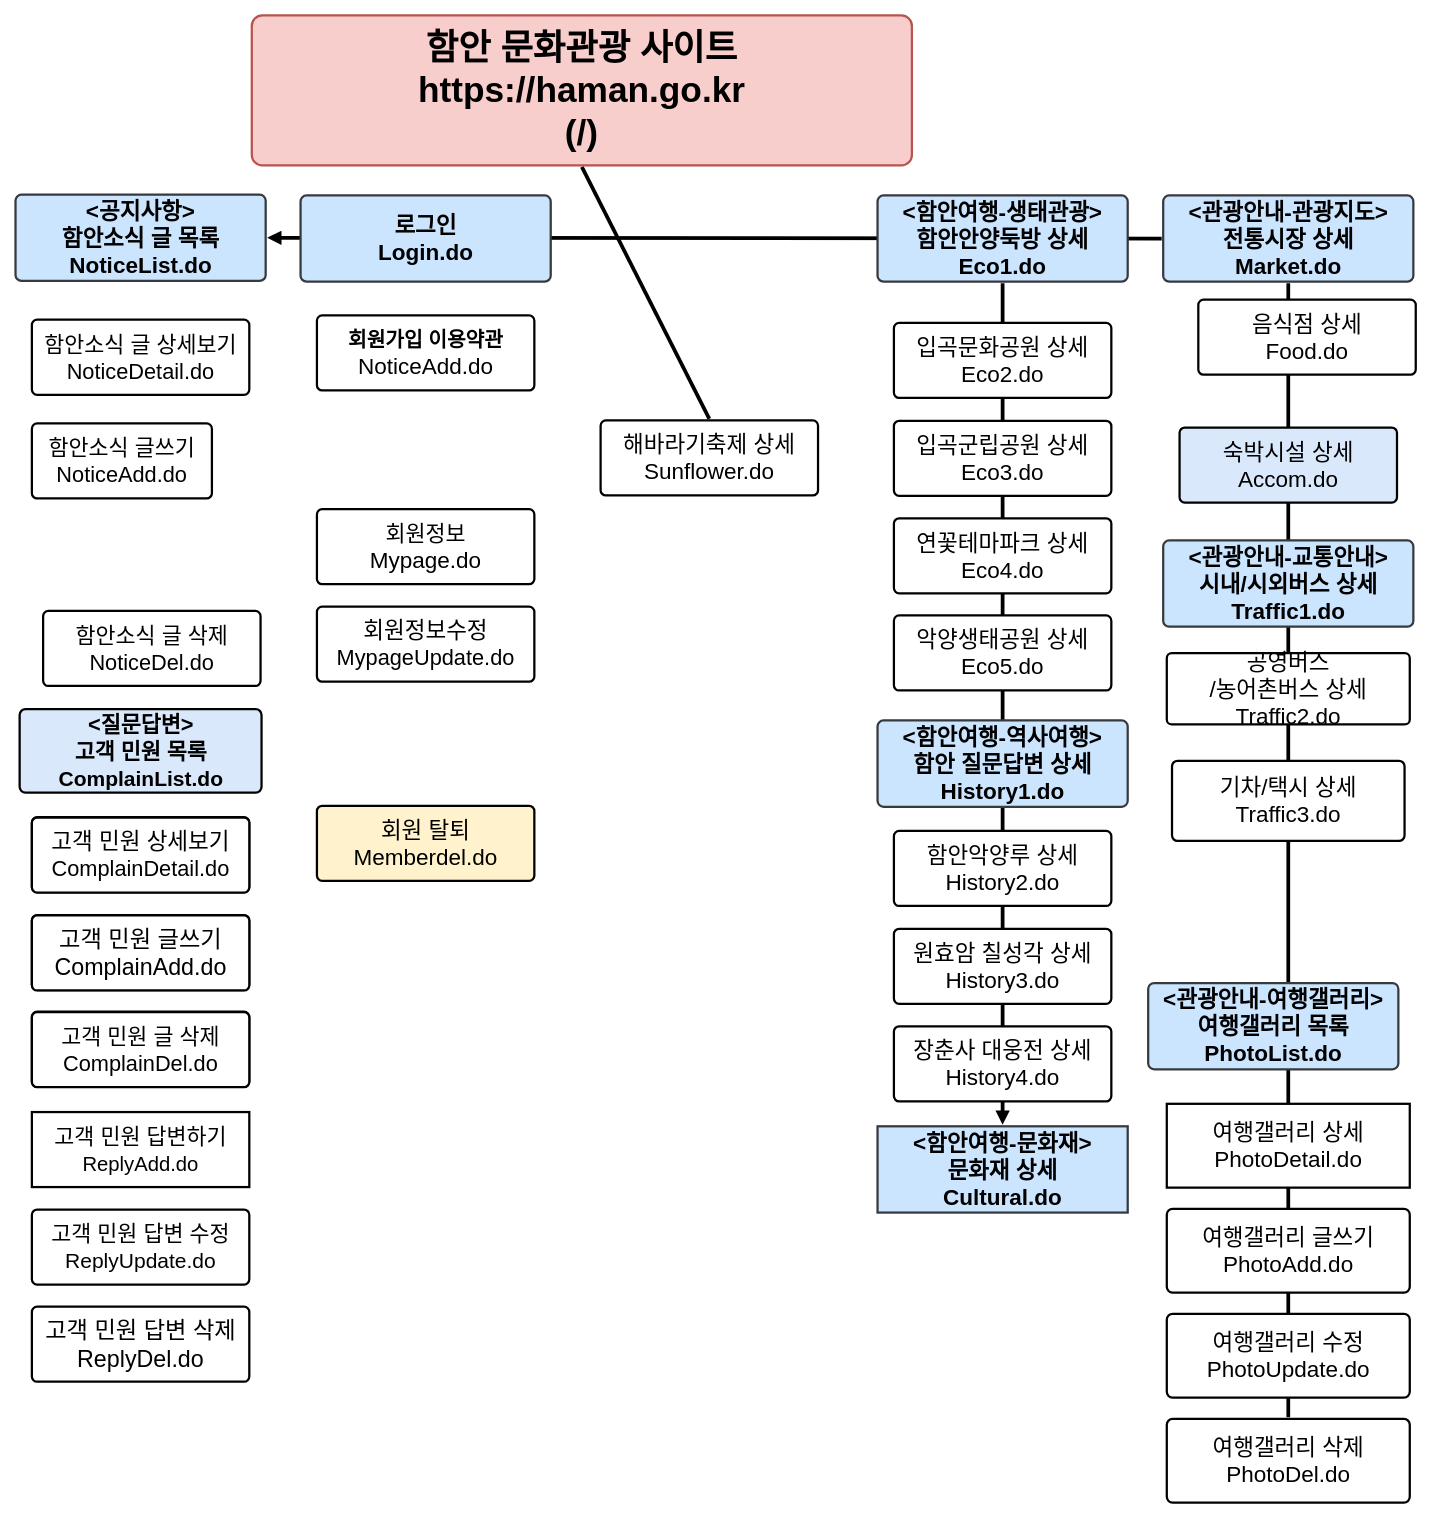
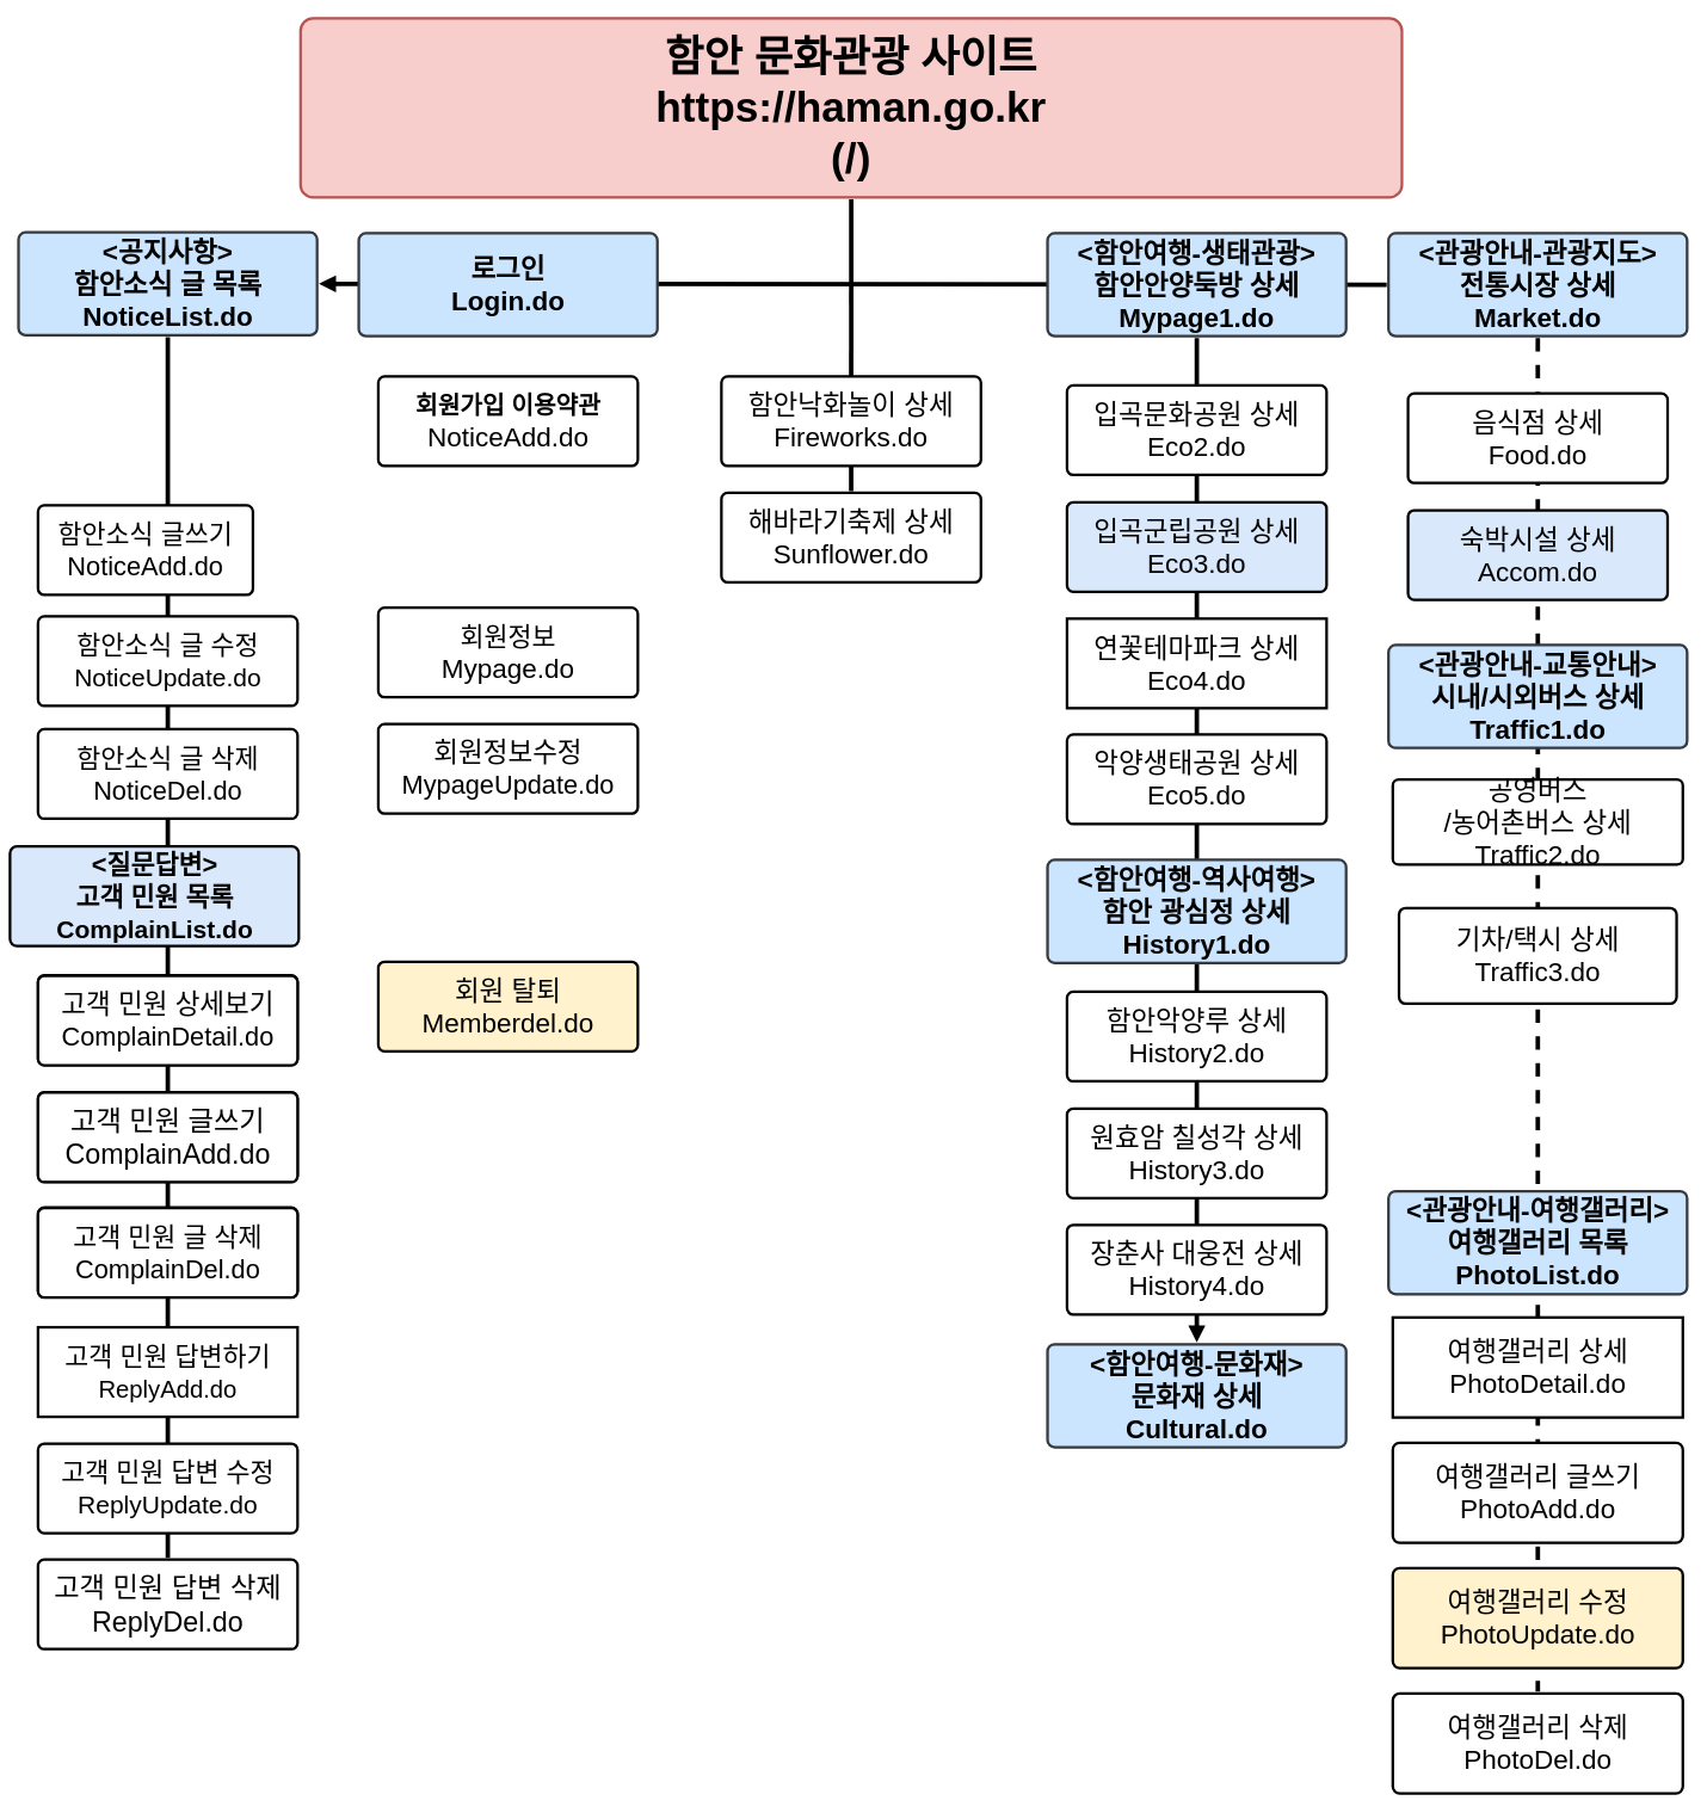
- <mxCell id="7" value="&lt;font style=&quot;font-size: 47px;&quot;&gt;함안 문화관광 사이트&lt;br&gt;https://haman.go.kr&lt;br&gt;(/)&lt;br&gt;&lt;/font&gt;" style="rounded=1;whiteSpace=wrap;html=1;shadow=0;labelBackgroundColor=none;strokeWidth=3;fontFamily=Helvetica;fontSize=20;align=center;fontStyle=1;spacing=5;arcSize=7;perimeterSpacing=2;fillColor=#f8cecc;strokeColor=#b85450;" parent="1" vertex="1"><mxGeometry x="335" y="20" width="880" height="200" as="geometry" /></mxCell>
+ <mxCell id="7" value="&lt;font style=&quot;font-size: 47px;&quot;&gt;함안 문화관광 사이트&lt;br&gt;https://haman.go.kr&lt;br&gt;(/)&lt;br&gt;&lt;/font&gt;" style="rounded=1;whiteSpace=wrap;html=1;shadow=0;labelBackgroundColor=none;strokeWidth=3;fontFamily=Helvetica;fontSize=20;align=center;fontStyle=1;spacing=5;arcSize=7;perimeterSpacing=2;fillColor=#f8cecc;strokeColor=#b85450;" parent="1" vertex="1"><mxGeometry x="335" width="1230" height="200" as="geometry" y="20" /></mxCell>
- <mxCell id="37" value="&amp;lt;함안여행-생태관광&amp;gt;&lt;br style=&quot;border-color: var(--border-color);&quot;&gt;함안안양둑방 상세&lt;br style=&quot;border-color: var(--border-color);&quot;&gt;Eco1.do" style="rounded=1;whiteSpace=wrap;html=1;shadow=0;labelBackgroundColor=none;strokeWidth=3;fontFamily=Helvetica;fontSize=30;align=center;spacing=5;fontStyle=1;arcSize=7;perimeterSpacing=2;aspect=fixed;fillColor=#cce5ff;strokeColor=#36393d;" parent="1" vertex="1"><mxGeometry x="1169.18" y="260" width="333.5" height="115" as="geometry" /></mxCell>
+ <mxCell id="37" value="&amp;lt;함안여행-생태관광&amp;gt;&lt;br style=&quot;border-color: var(--border-color);&quot;&gt;함안안양둑방 상세&lt;br style=&quot;border-color: var(--border-color);&quot;&gt;Mypage1.do" style="rounded=1;whiteSpace=wrap;html=1;shadow=0;labelBackgroundColor=none;strokeWidth=3;fontFamily=Helvetica;fontSize=30;align=center;spacing=5;fontStyle=1;arcSize=7;perimeterSpacing=2;aspect=fixed;fillColor=#cce5ff;strokeColor=#36393d;" parent="1" vertex="1"><mxGeometry x="1169.18" y="260" width="333.5" height="115" as="geometry" /></mxCell>
- <mxCell id="32" value="음식점 상세&lt;br&gt;Food.do" style="rounded=1;whiteSpace=wrap;html=1;shadow=0;labelBackgroundColor=none;strokeWidth=3;fontFamily=Helvetica;fontSize=30;align=center;spacing=5;fontStyle=0;arcSize=7;perimeterSpacing=2;aspect=fixed;flipV=1;flipH=0;" parent="1" vertex="1"><mxGeometry x="1596.82" y="399" width="289.86" height="100" as="geometry" /></mxCell>
+ <mxCell id="32" value="음식점 상세&lt;br&gt;Food.do" style="rounded=1;whiteSpace=wrap;html=1;shadow=0;labelBackgroundColor=none;strokeWidth=3;fontFamily=Helvetica;fontSize=30;align=center;spacing=5;fontStyle=0;arcSize=7;perimeterSpacing=2;aspect=fixed;flipV=1;flipH=0;" parent="1" vertex="1"><mxGeometry x="1571.82" y="439" width="289.86" height="100" as="geometry" /></mxCell>
+ <mxCell id="6" value="" style="endArrow=none;html=1;rounded=0;exitX=0.5;exitY=1;exitDx=0;exitDy=0;entryX=0.5;entryY=0;entryDx=0;entryDy=0;strokeWidth=5;" parent="1" source="8" target="20" edge="1"><mxGeometry width="50" height="50" relative="1" as="geometry"><mxPoint x="1368" y="880" as="sourcePoint" /><mxPoint x="1418" y="830" as="targetPoint" /></mxGeometry></mxCell>
+ <mxCell id="23" value="함안낙화놀이 상세&lt;br&gt;Fireworks.do" style="rounded=1;whiteSpace=wrap;html=1;shadow=0;labelBackgroundColor=none;strokeWidth=3;fontFamily=Helvetica;fontSize=30;align=center;spacing=5;fontStyle=0;arcSize=7;perimeterSpacing=2;aspect=fixed;flipV=1;flipH=0;" parent="1" vertex="1"><mxGeometry x="805" y="420" width="289.86" height="100" as="geometry" /></mxCell>
- <mxCell id="4" value="" style="endArrow=none;html=1;rounded=0;exitX=0.5;exitY=1;exitDx=0;exitDy=0;entryX=0.5;entryY=0;entryDx=0;entryDy=0;strokeWidth=5;" parent="1" source="44" target="50" edge="1"><mxGeometry width="50" height="50" relative="1" as="geometry"><mxPoint x="1048" y="460" as="sourcePoint" /><mxPoint x="1048" y="1824" as="targetPoint" /></mxGeometry></mxCell>
+ <mxCell id="4" value="" style="endArrow=none;html=1;rounded=0;exitX=0.5;exitY=1;exitDx=0;exitDy=0;entryX=0.5;entryY=0;entryDx=0;entryDy=0;strokeWidth=5;dashed=1;" parent="1" source="44" target="50" edge="1"><mxGeometry width="50" height="50" relative="1" as="geometry"><mxPoint x="1048" y="460" as="sourcePoint" /><mxPoint x="1048" y="1824" as="targetPoint" /></mxGeometry></mxCell>
- <mxCell id="9" value="&lt;font style=&quot;font-size: 29px;&quot;&gt;함안소식 글 상세보기&lt;br&gt;NoticeDetail.do&lt;br&gt;&lt;/font&gt;" style="rounded=1;whiteSpace=wrap;html=1;shadow=0;labelBackgroundColor=none;strokeWidth=3;fontFamily=Helvetica;fontSize=30;align=center;spacing=5;fontStyle=0;arcSize=7;perimeterSpacing=2;aspect=fixed;" parent="1" vertex="1"><mxGeometry x="41.82" y="425.75" width="289.86" height="100" as="geometry" /></mxCell>
- <mxCell id="24" value="해바라기축제 상세&lt;br&gt;Sunflower.do" style="rounded=1;whiteSpace=wrap;html=1;shadow=0;labelBackgroundColor=none;strokeWidth=3;fontFamily=Helvetica;fontSize=30;align=center;spacing=5;fontStyle=0;arcSize=7;perimeterSpacing=2;aspect=fixed;flipV=1;flipH=0;" parent="1" vertex="1"><mxGeometry x="800" y="560" width="289.86" height="100" as="geometry" /></mxCell>
+ <mxCell id="24" value="해바라기축제 상세&lt;br&gt;Sunflower.do" style="rounded=1;whiteSpace=wrap;html=1;shadow=0;labelBackgroundColor=none;strokeWidth=3;fontFamily=Helvetica;fontSize=30;align=center;spacing=5;fontStyle=0;arcSize=7;perimeterSpacing=2;aspect=fixed;flipV=1;flipH=0;" parent="1" vertex="1"><mxGeometry x="805" y="550" width="289.86" height="100" as="geometry" /></mxCell>
- <mxCell id="26" value="입곡군립공원 상세&lt;br&gt;Eco3.do" style="rounded=1;whiteSpace=wrap;html=1;shadow=0;labelBackgroundColor=none;strokeWidth=3;fontFamily=Helvetica;fontSize=30;align=center;spacing=5;fontStyle=0;arcSize=7;perimeterSpacing=2;aspect=fixed;flipV=1;flipH=0;" parent="1" vertex="1"><mxGeometry x="1191" y="560.5" width="289.86" height="100" as="geometry" /></mxCell>
+ <mxCell id="26" value="입곡군립공원 상세&lt;br&gt;Eco3.do" style="rounded=1;whiteSpace=wrap;html=1;shadow=0;labelBackgroundColor=none;strokeWidth=3;fontFamily=Helvetica;fontSize=30;align=center;spacing=5;fontStyle=0;arcSize=7;perimeterSpacing=2;aspect=fixed;flipV=1;flipH=0;fillColor=#dae8fc;" parent="1" vertex="1"><mxGeometry x="1191" y="560.5" width="289.86" height="100" as="geometry" /></mxCell>
+ <mxCell id="10" value="&lt;font style=&quot;&quot;&gt;&lt;span style=&quot;font-size: 29px;&quot;&gt;함안소식 글 수정&lt;/span&gt;&lt;br&gt;&lt;font style=&quot;font-size: 28px;&quot;&gt;NoticeUpdate.do&lt;/font&gt;&lt;br&gt;&lt;/font&gt;" style="rounded=1;whiteSpace=wrap;html=1;shadow=0;labelBackgroundColor=none;strokeWidth=3;fontFamily=Helvetica;fontSize=30;align=center;spacing=5;fontStyle=0;arcSize=7;perimeterSpacing=2;aspect=fixed;" parent="1" vertex="1"><mxGeometry x="41.82" y="688" width="289.86" height="100" as="geometry" /></mxCell>
- <mxCell id="27" value="연꽃테마파크 상세&lt;br&gt;Eco4.do" style="rounded=1;whiteSpace=wrap;html=1;shadow=0;labelBackgroundColor=none;strokeWidth=3;fontFamily=Helvetica;fontSize=30;align=center;spacing=5;fontStyle=0;arcSize=7;perimeterSpacing=2;aspect=fixed;flipV=1;flipH=0;" parent="1" vertex="1"><mxGeometry x="1191" y="690.5" width="289.86" height="100" as="geometry" /></mxCell>
+ <mxCell id="27" value="연꽃테마파크 상세&lt;br&gt;Eco4.do" style="whiteSpace=wrap;html=1;shadow=0;labelBackgroundColor=none;strokeWidth=3;fontFamily=Helvetica;fontSize=30;align=center;spacing=5;fontStyle=0;arcSize=7;perimeterSpacing=2;aspect=fixed;flipV=1;flipH=0;rounded=0;" parent="1" vertex="1"><mxGeometry x="1191" y="690.5" width="289.86" height="100" as="geometry" /></mxCell>
- <mxCell id="11" value="&lt;font style=&quot;font-size: 29px;&quot;&gt;함안소식 글 삭제&lt;br&gt;NoticeDel.do&lt;br&gt;&lt;/font&gt;" style="rounded=1;whiteSpace=wrap;html=1;shadow=0;labelBackgroundColor=none;strokeWidth=3;fontFamily=Helvetica;fontSize=30;align=center;spacing=5;fontStyle=0;arcSize=7;perimeterSpacing=2;aspect=fixed;" parent="1" vertex="1"><mxGeometry x="56.82" y="814" width="289.86" height="100" as="geometry" /></mxCell>
+ <mxCell id="11" value="&lt;font style=&quot;font-size: 29px;&quot;&gt;함안소식 글 삭제&lt;br&gt;NoticeDel.do&lt;br&gt;&lt;/font&gt;" style="rounded=1;whiteSpace=wrap;html=1;shadow=0;labelBackgroundColor=none;strokeWidth=3;fontFamily=Helvetica;fontSize=30;align=center;spacing=5;fontStyle=0;arcSize=7;perimeterSpacing=2;aspect=fixed;" parent="1" vertex="1"><mxGeometry x="41.82" y="814" width="289.86" height="100" as="geometry" /></mxCell>
- <mxCell id="38" value="&lt;font style=&quot;&quot;&gt;&lt;span style=&quot;font-size: 29px;&quot;&gt;&amp;lt;질문답변&amp;gt;&lt;br&gt;고객 민원 목록&lt;/span&gt;&lt;br&gt;&lt;font style=&quot;font-size: 28px;&quot;&gt;ComplainList.do&lt;/font&gt;&lt;br&gt;&lt;/font&gt;" style="rounded=1;whiteSpace=wrap;html=1;shadow=0;labelBackgroundColor=none;strokeWidth=3;fontFamily=Helvetica;fontSize=30;align=center;spacing=5;fontStyle=1;arcSize=7;perimeterSpacing=2;aspect=fixed;fillColor=#dae8fc;strokeColor=#000000;" parent="1" vertex="1"><mxGeometry x="25.5" y="944.94" width="322.5" height="111.26" as="geometry" /></mxCell>
+ <mxCell id="38" value="&lt;font style=&quot;&quot;&gt;&lt;span style=&quot;font-size: 29px;&quot;&gt;&amp;lt;질문답변&amp;gt;&lt;br&gt;고객 민원 목록&lt;/span&gt;&lt;br&gt;&lt;font style=&quot;font-size: 28px;&quot;&gt;ComplainList.do&lt;/font&gt;&lt;br&gt;&lt;/font&gt;" style="rounded=1;whiteSpace=wrap;html=1;shadow=0;labelBackgroundColor=none;strokeWidth=3;fontFamily=Helvetica;fontSize=30;align=center;spacing=5;fontStyle=1;arcSize=7;perimeterSpacing=2;aspect=fixed;fillColor=#dae8fc;strokeColor=#000000;" parent="1" vertex="1"><mxGeometry x="10.5" y="944.94" width="322.5" height="111.26" as="geometry" /></mxCell>
- <mxCell id="42" value="&amp;lt;함안여행-역사여행&amp;gt;&lt;br style=&quot;border-color: var(--border-color);&quot;&gt;함안 질문답변 상세&lt;br style=&quot;border-color: var(--border-color);&quot;&gt;History1.do" style="rounded=1;whiteSpace=wrap;html=1;shadow=0;labelBackgroundColor=none;strokeWidth=3;fontFamily=Helvetica;fontSize=30;align=center;spacing=5;fontStyle=1;arcSize=7;perimeterSpacing=2;aspect=fixed;fillColor=#cce5ff;strokeColor=#36393d;" parent="1" vertex="1"><mxGeometry x="1169.18" y="960" width="333.5" height="115" as="geometry" /></mxCell>
+ <mxCell id="42" value="&amp;lt;함안여행-역사여행&amp;gt;&lt;br style=&quot;border-color: var(--border-color);&quot;&gt;함안 광심정 상세&lt;br style=&quot;border-color: var(--border-color);&quot;&gt;History1.do" style="rounded=1;whiteSpace=wrap;html=1;shadow=0;labelBackgroundColor=none;strokeWidth=3;fontFamily=Helvetica;fontSize=30;align=center;spacing=5;fontStyle=1;arcSize=7;perimeterSpacing=2;aspect=fixed;fillColor=#cce5ff;strokeColor=#36393d;" parent="1" vertex="1"><mxGeometry x="1169.18" y="960" width="333.5" height="115" as="geometry" /></mxCell>
- <mxCell id="45" value="&amp;lt;관광안내-여행갤러리&amp;gt;&lt;br style=&quot;border-color: var(--border-color);&quot;&gt;여행갤러리 목록&lt;br style=&quot;border-color: var(--border-color);&quot;&gt;PhotoList.do" style="rounded=1;whiteSpace=wrap;html=1;shadow=0;labelBackgroundColor=none;strokeWidth=3;fontFamily=Helvetica;fontSize=30;align=center;spacing=5;fontStyle=1;arcSize=7;perimeterSpacing=2;aspect=fixed;fillColor=#cce5ff;strokeColor=#36393d;" parent="1" vertex="1"><mxGeometry x="1530" y="1310" width="333.5" height="115" as="geometry" /></mxCell>
+ <mxCell id="45" value="&amp;lt;관광안내-여행갤러리&amp;gt;&lt;br style=&quot;border-color: var(--border-color);&quot;&gt;여행갤러리 목록&lt;br style=&quot;border-color: var(--border-color);&quot;&gt;PhotoList.do" style="rounded=1;whiteSpace=wrap;html=1;shadow=0;labelBackgroundColor=none;strokeWidth=3;fontFamily=Helvetica;fontSize=30;align=center;spacing=5;fontStyle=1;arcSize=7;perimeterSpacing=2;aspect=fixed;fillColor=#cce5ff;strokeColor=#36393d;" parent="1" vertex="1"><mxGeometry x="1550" y="1330" width="333.5" height="115" as="geometry" /></mxCell>
- <mxCell id="43" value="&amp;lt;함안여행-문화재&amp;gt;&lt;br style=&quot;border-color: var(--border-color);&quot;&gt;문화재 상세&lt;br style=&quot;border-color: var(--border-color);&quot;&gt;Cultural.do" style="whiteSpace=wrap;html=1;shadow=0;labelBackgroundColor=none;strokeWidth=3;fontFamily=Helvetica;fontSize=30;align=center;spacing=5;fontStyle=1;arcSize=7;perimeterSpacing=2;aspect=fixed;fillColor=#cce5ff;strokeColor=#36393d;rounded=0;" parent="1" vertex="1"><mxGeometry x="1169.18" y="1501" width="333.5" height="115" as="geometry" /></mxCell>
+ <mxCell id="43" value="&amp;lt;함안여행-문화재&amp;gt;&lt;br style=&quot;border-color: var(--border-color);&quot;&gt;문화재 상세&lt;br style=&quot;border-color: var(--border-color);&quot;&gt;Cultural.do" style="rounded=1;whiteSpace=wrap;html=1;shadow=0;labelBackgroundColor=none;strokeWidth=3;fontFamily=Helvetica;fontSize=30;align=center;spacing=5;fontStyle=1;arcSize=7;perimeterSpacing=2;aspect=fixed;fillColor=#cce5ff;strokeColor=#36393d;" parent="1" vertex="1"><mxGeometry x="1169.18" y="1501" width="333.5" height="115" as="geometry" /></mxCell>
- <mxCell id="49" value="&lt;font style=&quot;font-size: 30px;&quot;&gt;여행갤러리 수정&lt;br style=&quot;&quot;&gt;PhotoUpdate.do&lt;/font&gt;" style="rounded=1;whiteSpace=wrap;html=1;shadow=0;labelBackgroundColor=none;strokeWidth=3;fontFamily=Helvetica;fontSize=28;align=center;spacing=5;fontStyle=0;arcSize=7;perimeterSpacing=2;aspect=fixed;flipV=1;flipH=0;" parent="1" vertex="1"><mxGeometry x="1554.79" y="1751" width="323.92" height="111.75" as="geometry" /></mxCell>
+ <mxCell id="49" value="&lt;font style=&quot;font-size: 30px;&quot;&gt;여행갤러리 수정&lt;br style=&quot;&quot;&gt;PhotoUpdate.do&lt;/font&gt;" style="rounded=1;whiteSpace=wrap;html=1;shadow=0;labelBackgroundColor=none;strokeWidth=3;fontFamily=Helvetica;fontSize=28;align=center;spacing=5;fontStyle=0;arcSize=7;perimeterSpacing=2;aspect=fixed;flipV=1;flipH=0;fillColor=#fff2cc;" parent="1" vertex="1"><mxGeometry x="1554.79" y="1751" width="323.92" height="111.75" as="geometry" /></mxCell>
